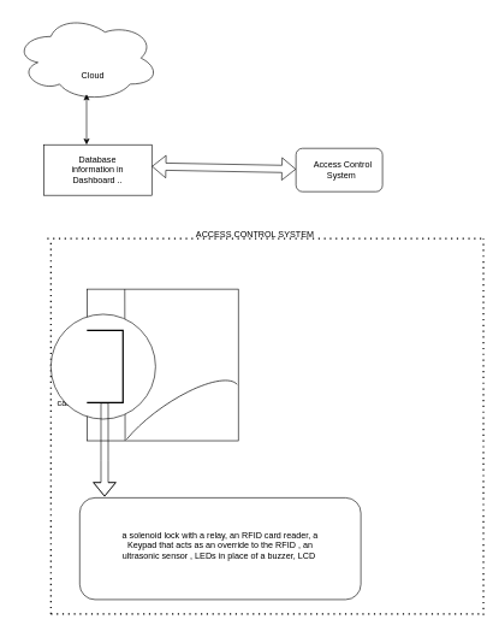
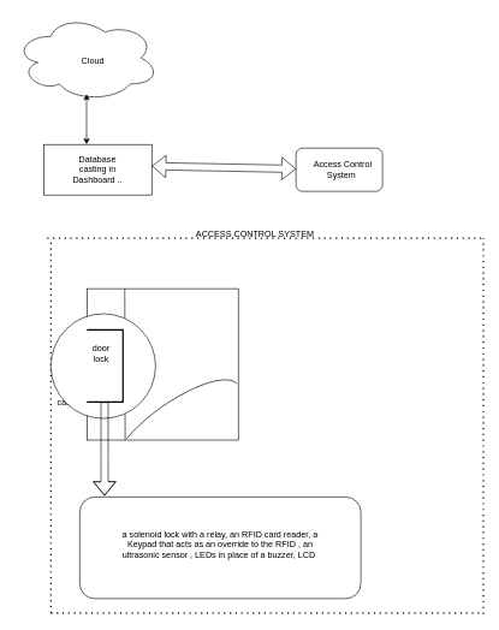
- <mxCell id="3" value="Cloud&amp;nbsp;" style="text;html=1;strokeColor=none;fillColor=none;align=center;verticalAlign=middle;whiteSpace=wrap;rounded=0;" vertex="1" parent="1"><mxGeometry x="90" y="80" width="80" height="50" as="geometry" /></mxCell>
+ <mxCell id="3" value="Cloud&amp;nbsp;" style="text;html=1;strokeColor=none;fillColor=none;align=center;verticalAlign=middle;whiteSpace=wrap;rounded=0;" vertex="1" parent="1"><mxGeometry x="90" y="60" width="80" height="50" as="geometry" /></mxCell>
- <mxCell id="6" value="Database information in Dashboard .." style="text;html=1;strokeColor=none;fillColor=none;align=center;verticalAlign=middle;whiteSpace=wrap;rounded=0;" vertex="1" parent="1"><mxGeometry x="90" y="210" width="90" height="50" as="geometry" /></mxCell>
+ <mxCell id="6" value="Database casting in Dashboard .." style="text;html=1;strokeColor=none;fillColor=none;align=center;verticalAlign=middle;whiteSpace=wrap;rounded=0;" vertex="1" parent="1"><mxGeometry x="90" y="210" width="90" height="50" as="geometry" /></mxCell>
+ <mxCell id="19" value="door lock" style="text;html=1;strokeColor=none;fillColor=none;align=center;verticalAlign=middle;whiteSpace=wrap;rounded=0;" vertex="1" parent="1"><mxGeometry x="120" y="480" width="40" height="20" as="geometry" /></mxCell>
